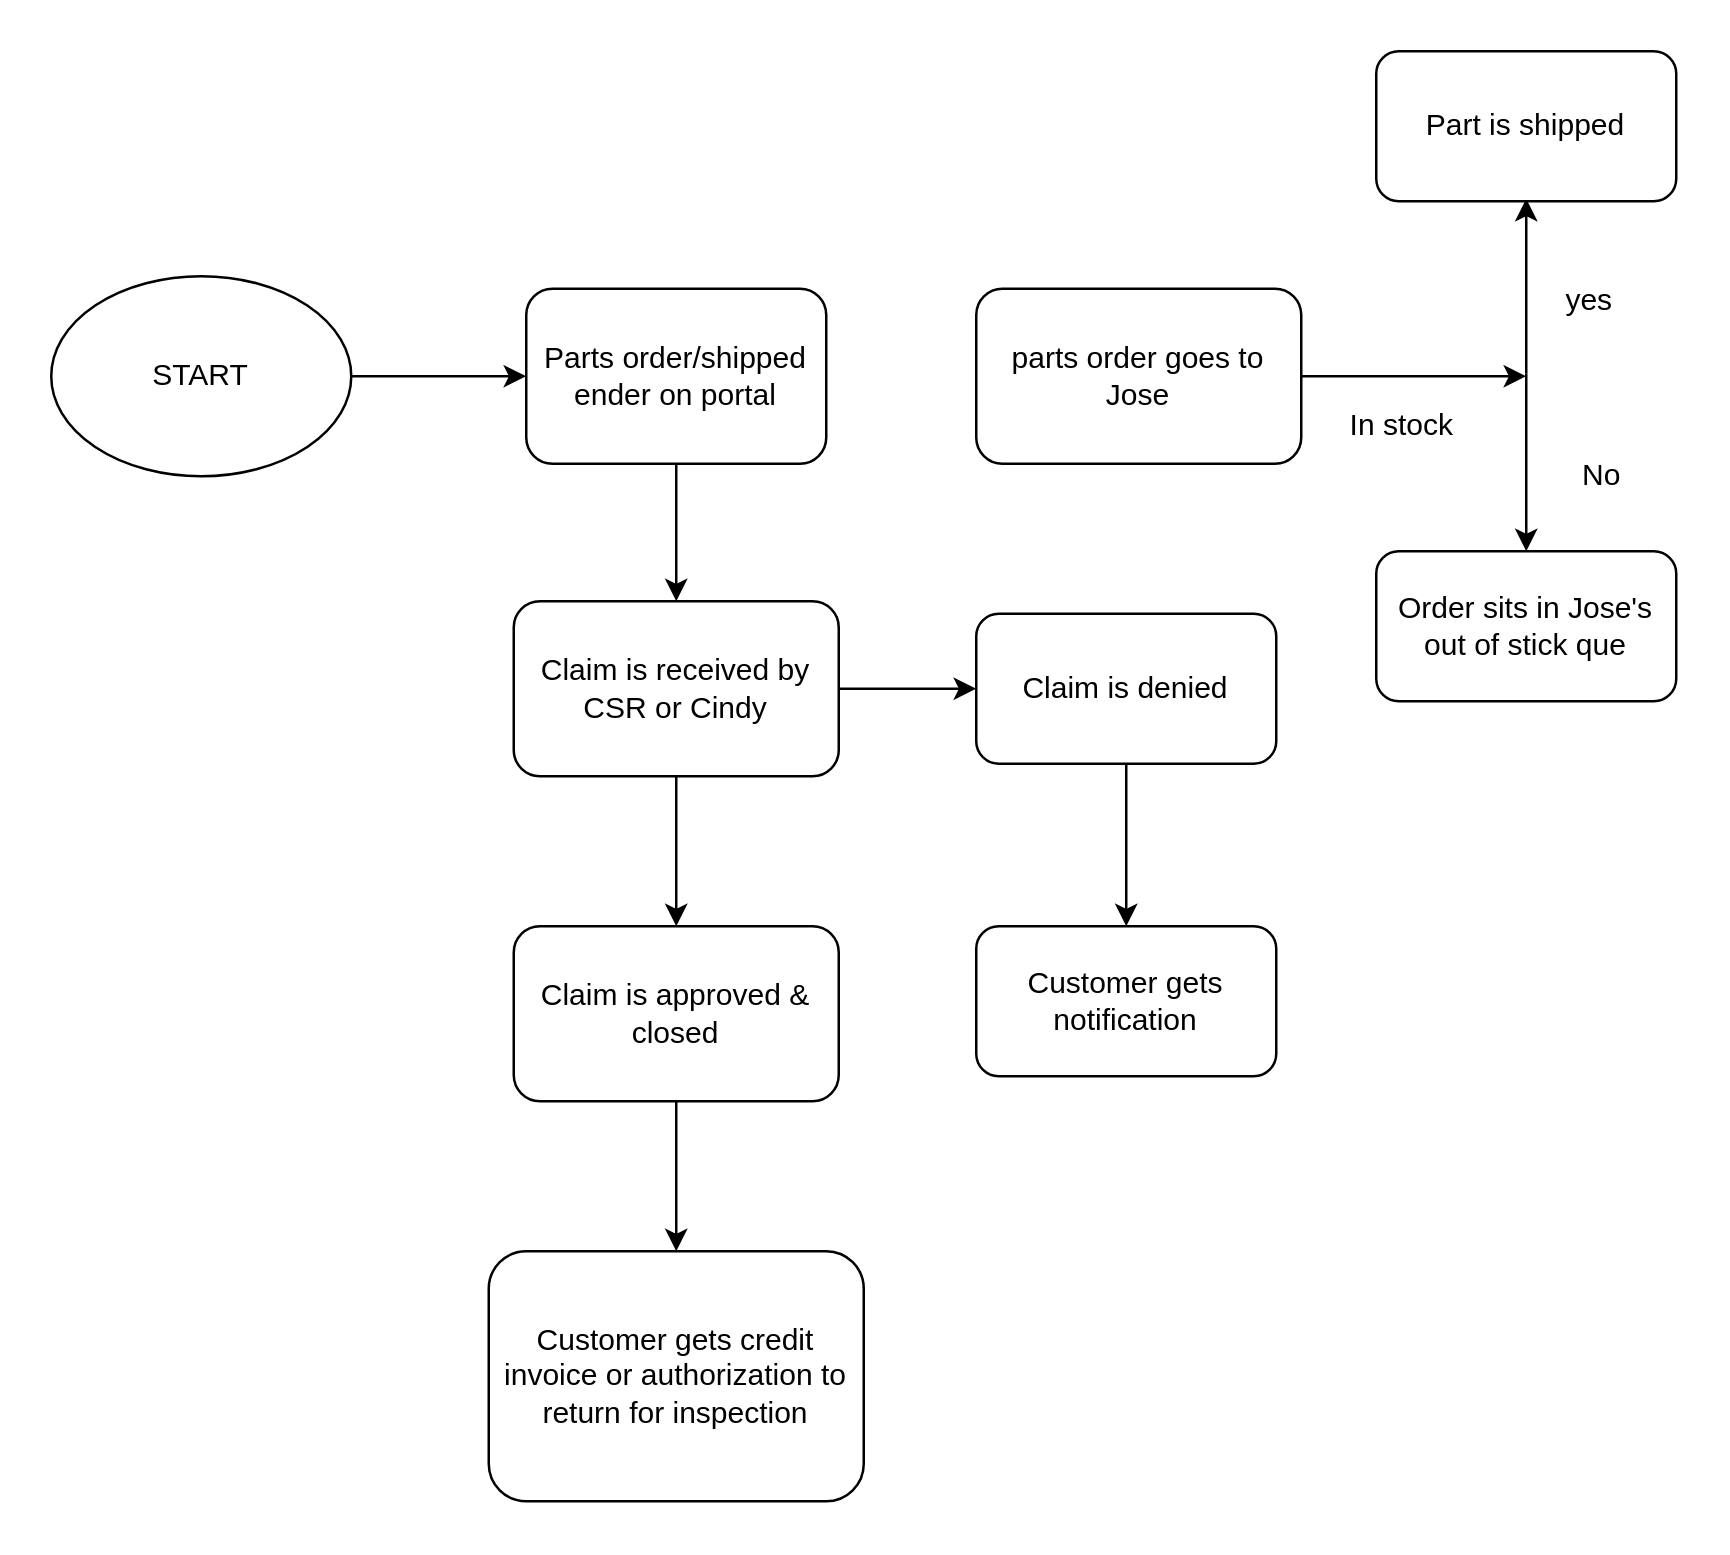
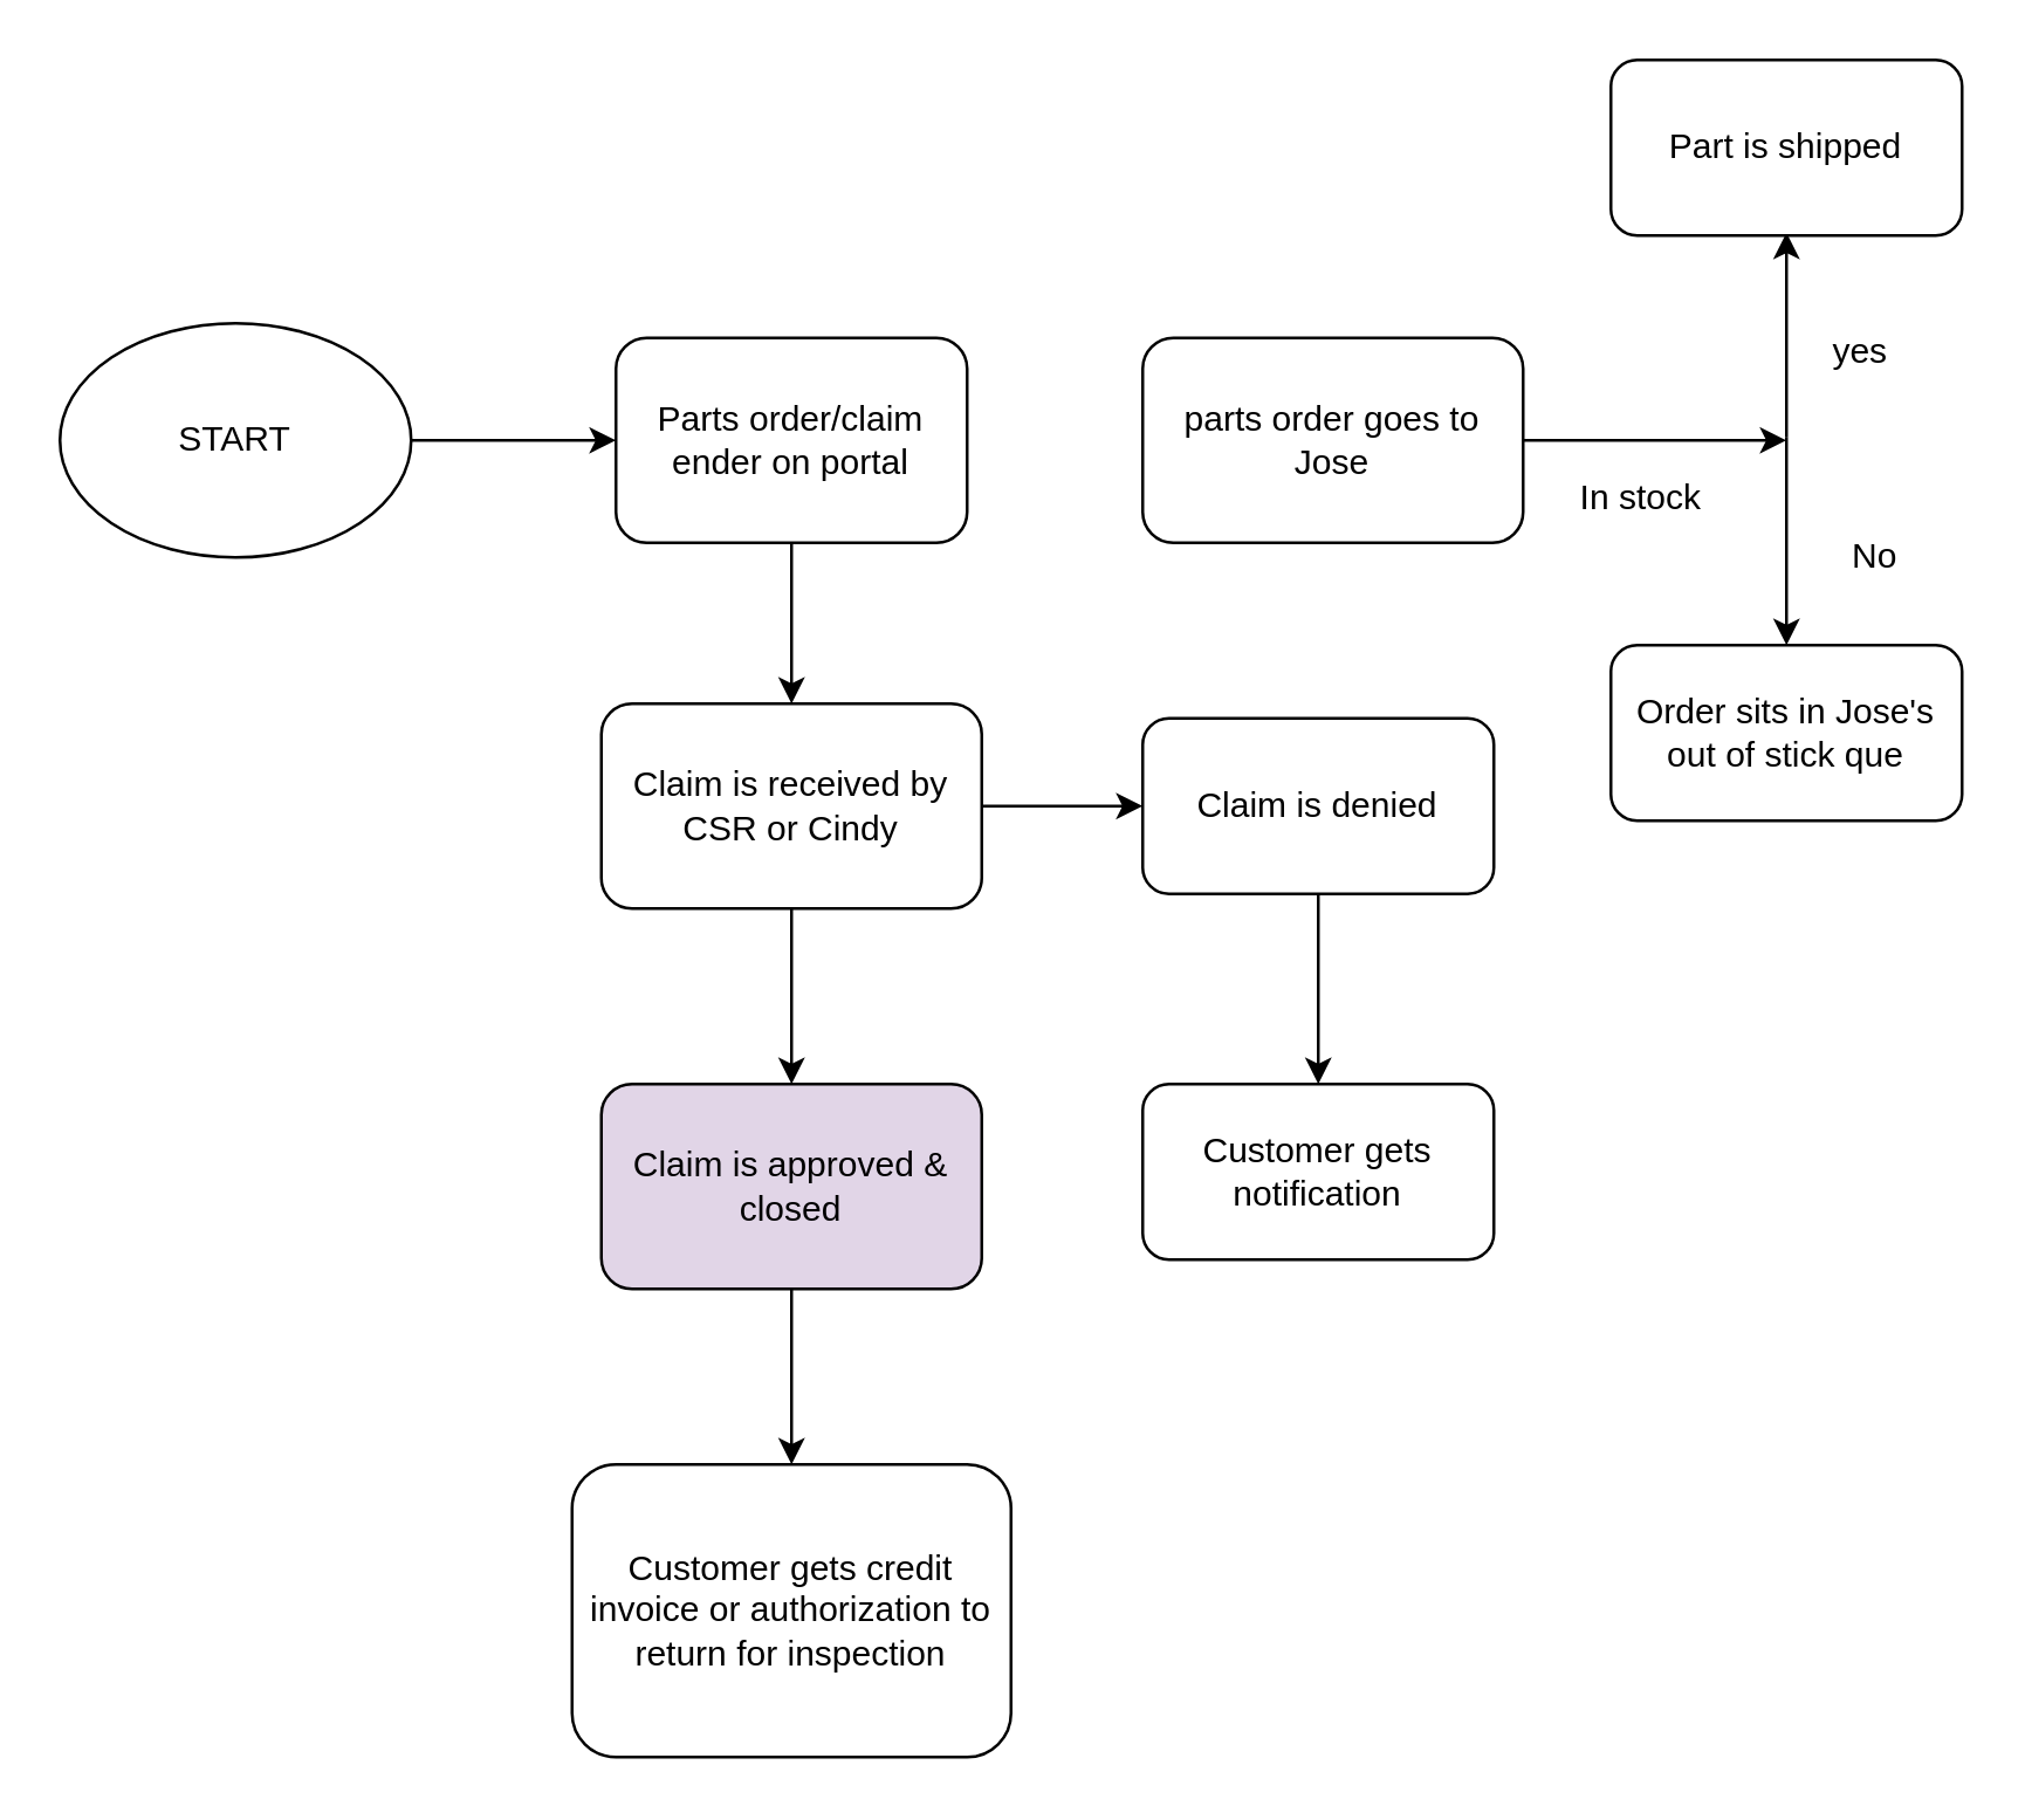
- <mxCell id="5" value="Parts order/shipped ender on portal" style="rounded=1;whiteSpace=wrap;html=1;" vertex="1" parent="1"><mxGeometry x="210" y="115" width="120" height="70" as="geometry" /></mxCell>
+ <mxCell id="5" value="Parts order/claim ender on portal" style="rounded=1;whiteSpace=wrap;html=1;" vertex="1" parent="1"><mxGeometry x="210" y="115" width="120" height="70" as="geometry" /></mxCell>
- <mxCell id="10" value="Claim is approved &amp;amp; closed" style="rounded=1;whiteSpace=wrap;html=1;" vertex="1" parent="1"><mxGeometry x="205" y="370" width="130" height="70" as="geometry" /></mxCell>
+ <mxCell id="10" value="Claim is approved &amp;amp; closed" style="rounded=1;whiteSpace=wrap;html=1;fillColor=#e1d5e7;" vertex="1" parent="1"><mxGeometry x="205" y="370" width="130" height="70" as="geometry" /></mxCell>
